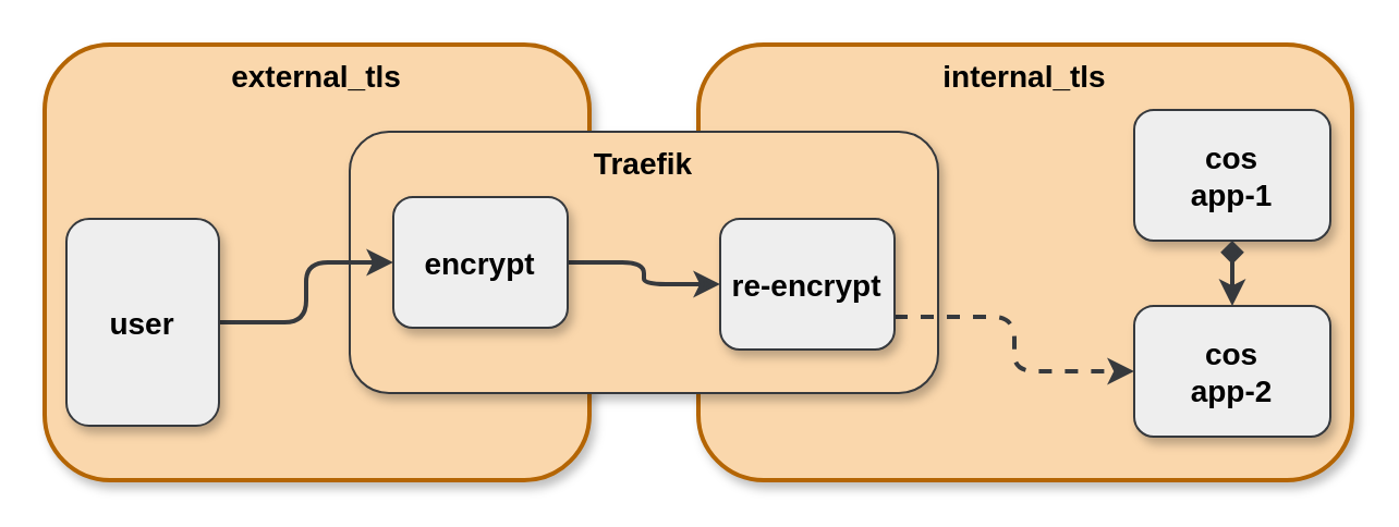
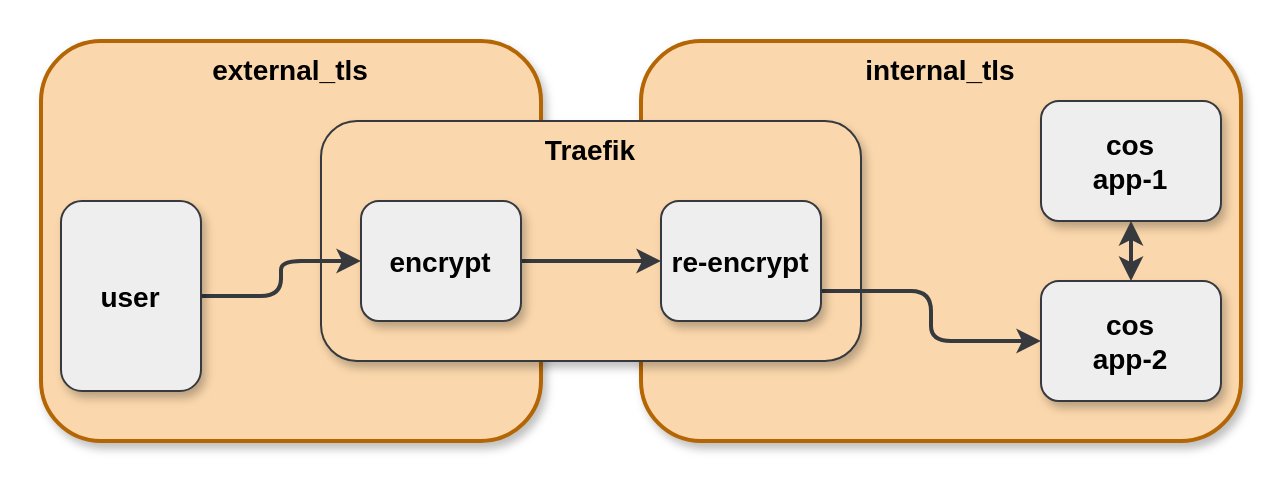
- <mxCell id="8" value="encrypt" style="rounded=1;shadow=1;fontStyle=1;fontSize=14;fillColor=#eeeeee;strokeColor=#36393d;" parent="1" vertex="1"><mxGeometry x="180" y="90" width="80" height="60" as="geometry" /></mxCell>
+ <mxCell id="8" value="encrypt" style="rounded=1;shadow=1;fontStyle=1;fontSize=14;fillColor=#eeeeee;strokeColor=#36393d;" parent="1" vertex="1"><mxGeometry x="180" y="100" width="80" height="60" as="geometry" /></mxCell>
- <mxCell id="13" style="edgeStyle=orthogonalEdgeStyle;rounded=1;orthogonalLoop=1;jettySize=auto;html=1;exitX=0.5;exitY=0;exitDx=0;exitDy=0;entryX=0.5;entryY=1;entryDx=0;entryDy=0;strokeWidth=2;curved=0;startArrow=classic;startFill=1;fillColor=#eeeeee;strokeColor=#36393d;endArrow=diamond;" edge="1" parent="1" source="12" target="11"><mxGeometry relative="1" as="geometry"><mxPoint x="480" y="125" as="sourcePoint" /><mxPoint x="590" y="100" as="targetPoint" /></mxGeometry></mxCell>
+ <mxCell id="13" style="edgeStyle=orthogonalEdgeStyle;rounded=1;orthogonalLoop=1;jettySize=auto;html=1;exitX=0.5;exitY=0;exitDx=0;exitDy=0;entryX=0.5;entryY=1;entryDx=0;entryDy=0;strokeWidth=2;curved=0;startArrow=classic;startFill=1;fillColor=#eeeeee;strokeColor=#36393d;" edge="1" parent="1" source="12" target="11"><mxGeometry relative="1" as="geometry"><mxPoint x="480" y="125" as="sourcePoint" /><mxPoint x="590" y="100" as="targetPoint" /></mxGeometry></mxCell>
- <mxCell id="9" style="edgeStyle=orthogonalEdgeStyle;rounded=1;orthogonalLoop=1;jettySize=auto;html=1;exitX=1;exitY=0.75;exitDx=0;exitDy=0;entryX=0;entryY=0.5;entryDx=0;entryDy=0;strokeWidth=2;curved=0;fillColor=#eeeeee;strokeColor=#36393d;dashed=1;" edge="1" parent="1" source="10" target="12"><mxGeometry relative="1" as="geometry" /></mxCell>
+ <mxCell id="9" style="edgeStyle=orthogonalEdgeStyle;rounded=1;orthogonalLoop=1;jettySize=auto;html=1;exitX=1;exitY=0.75;exitDx=0;exitDy=0;entryX=0;entryY=0.5;entryDx=0;entryDy=0;strokeWidth=2;curved=0;fillColor=#eeeeee;strokeColor=#36393d;" edge="1" parent="1" source="10" target="12"><mxGeometry relative="1" as="geometry" /></mxCell>
